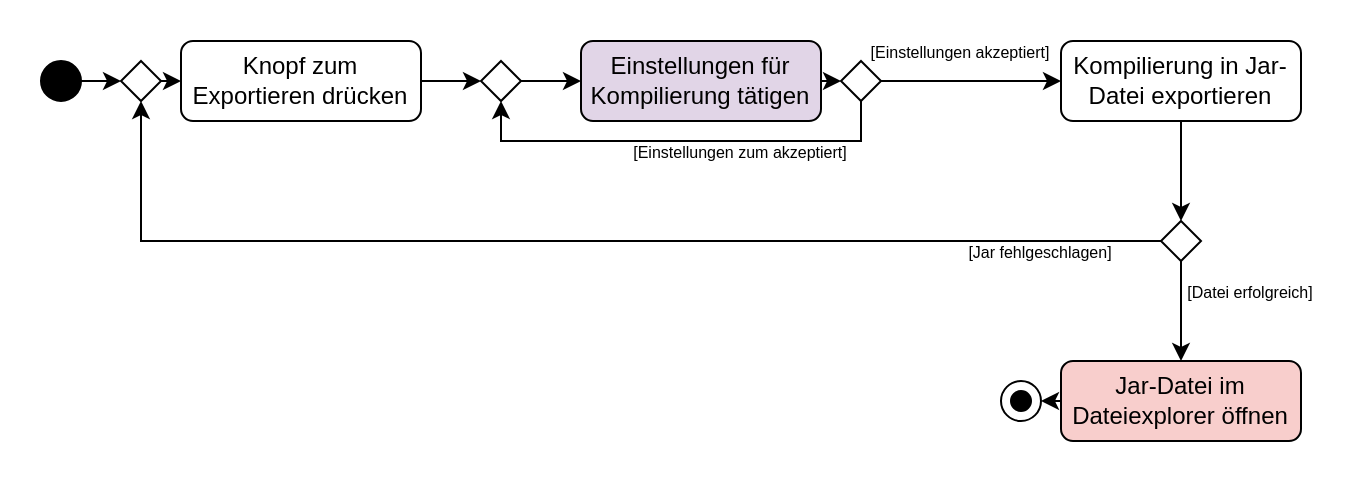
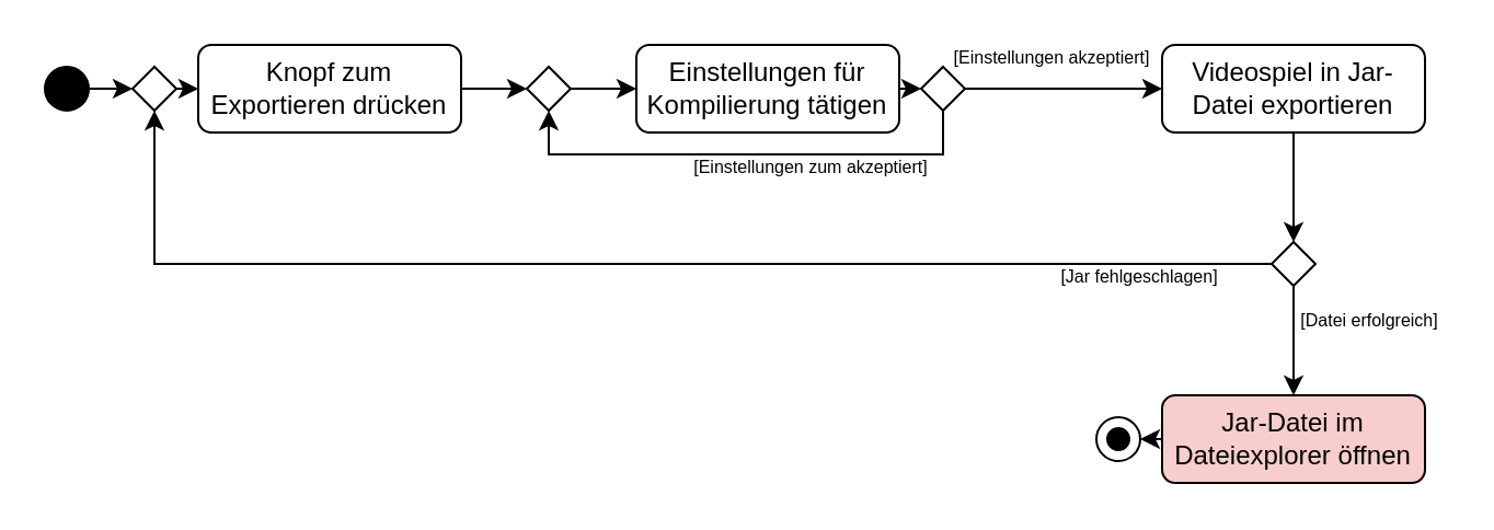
- <mxCell id="7" value="Einstellungen für Kompilierung tätigen" style="rounded=1;whiteSpace=wrap;html=1;fillColor=#e1d5e7;" vertex="1" parent="1"><mxGeometry x="290" y="20" width="120" height="40" as="geometry" /></mxCell>
+ <mxCell id="7" value="Einstellungen für Kompilierung tätigen" style="rounded=1;whiteSpace=wrap;html=1;" vertex="1" parent="1"><mxGeometry x="290" y="20" width="120" height="40" as="geometry" /></mxCell>
- <mxCell id="9" value="Kompilierung in Jar-Datei exportieren" style="rounded=1;whiteSpace=wrap;html=1;" vertex="1" parent="1"><mxGeometry x="530" y="20" width="120" height="40" as="geometry" /></mxCell>
+ <mxCell id="9" value="Videospiel in Jar-Datei exportieren" style="rounded=1;whiteSpace=wrap;html=1;" vertex="1" parent="1"><mxGeometry x="530" y="20" width="120" height="40" as="geometry" /></mxCell>
